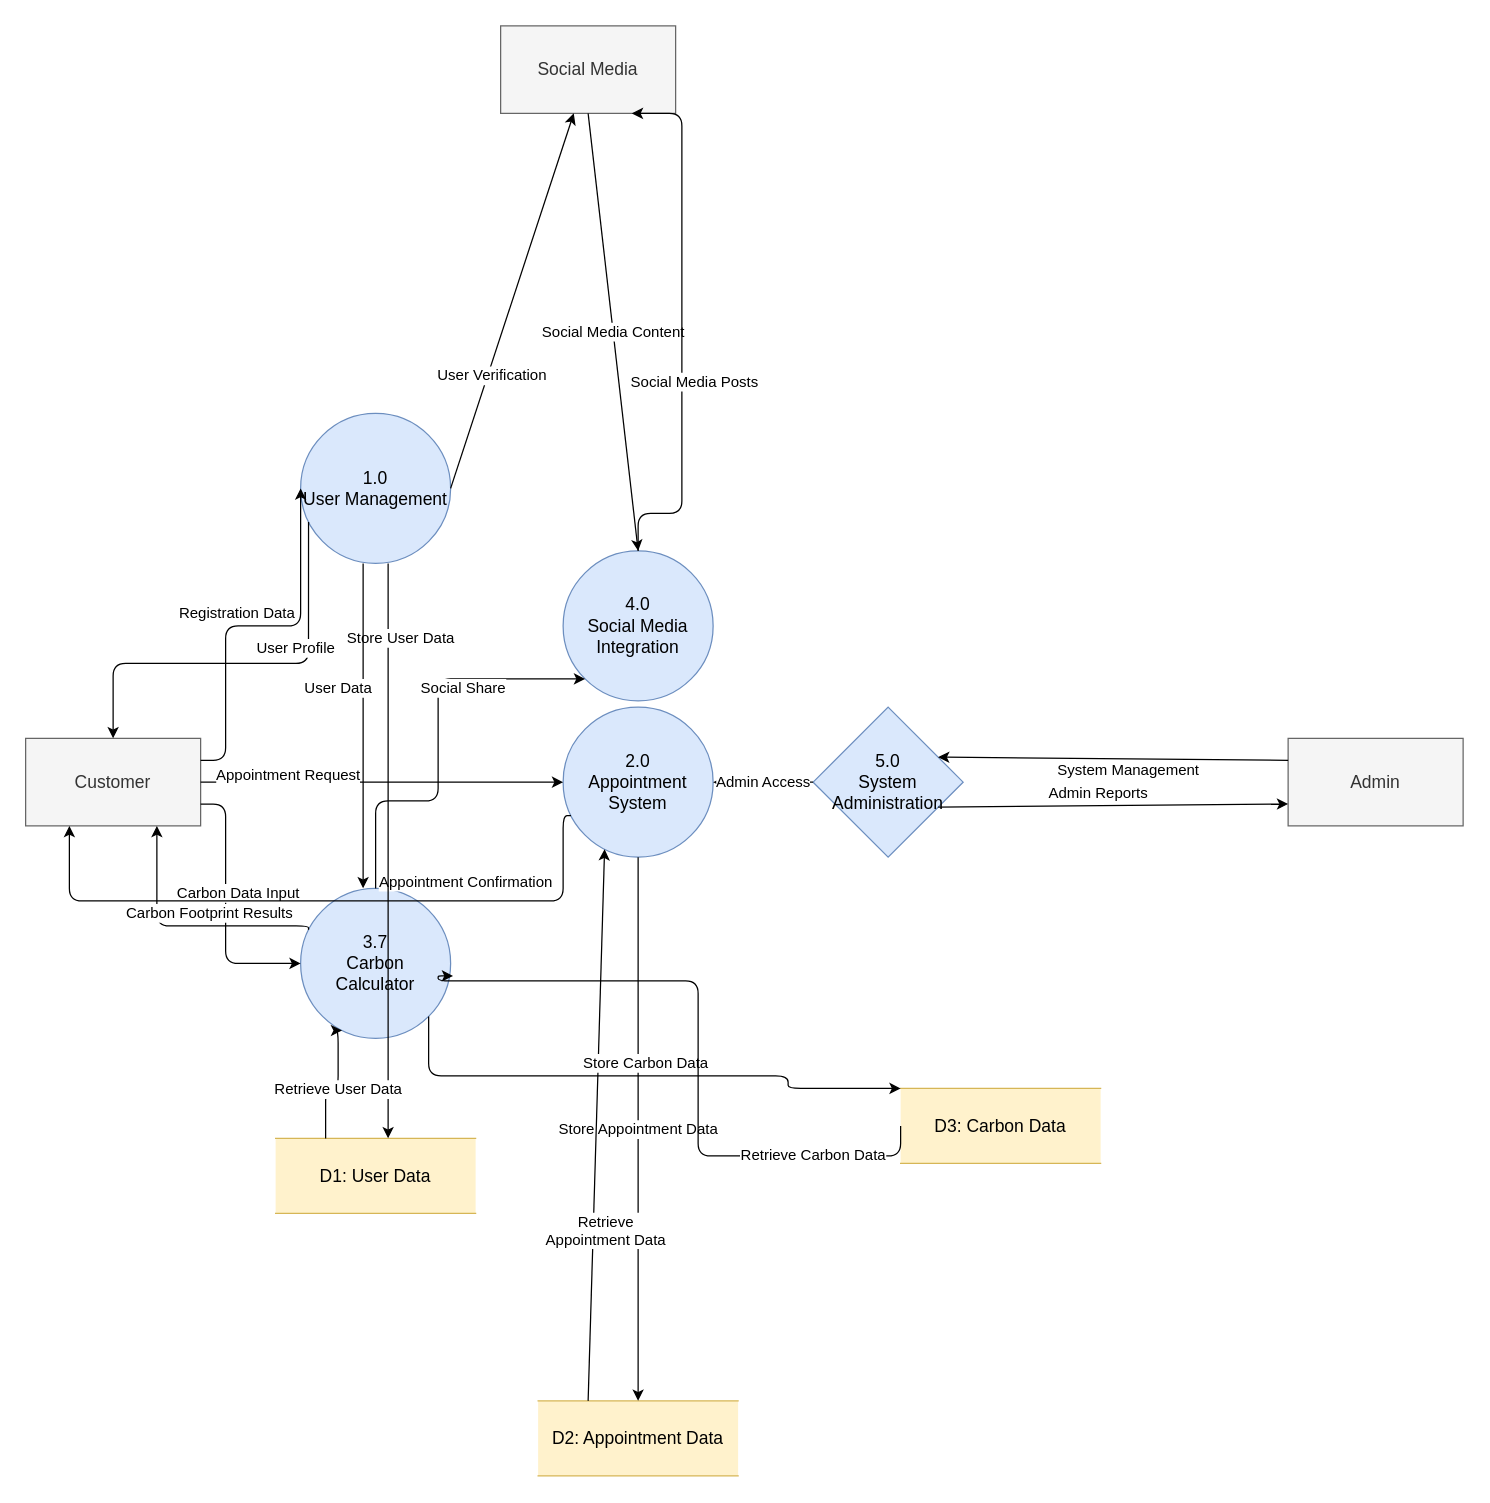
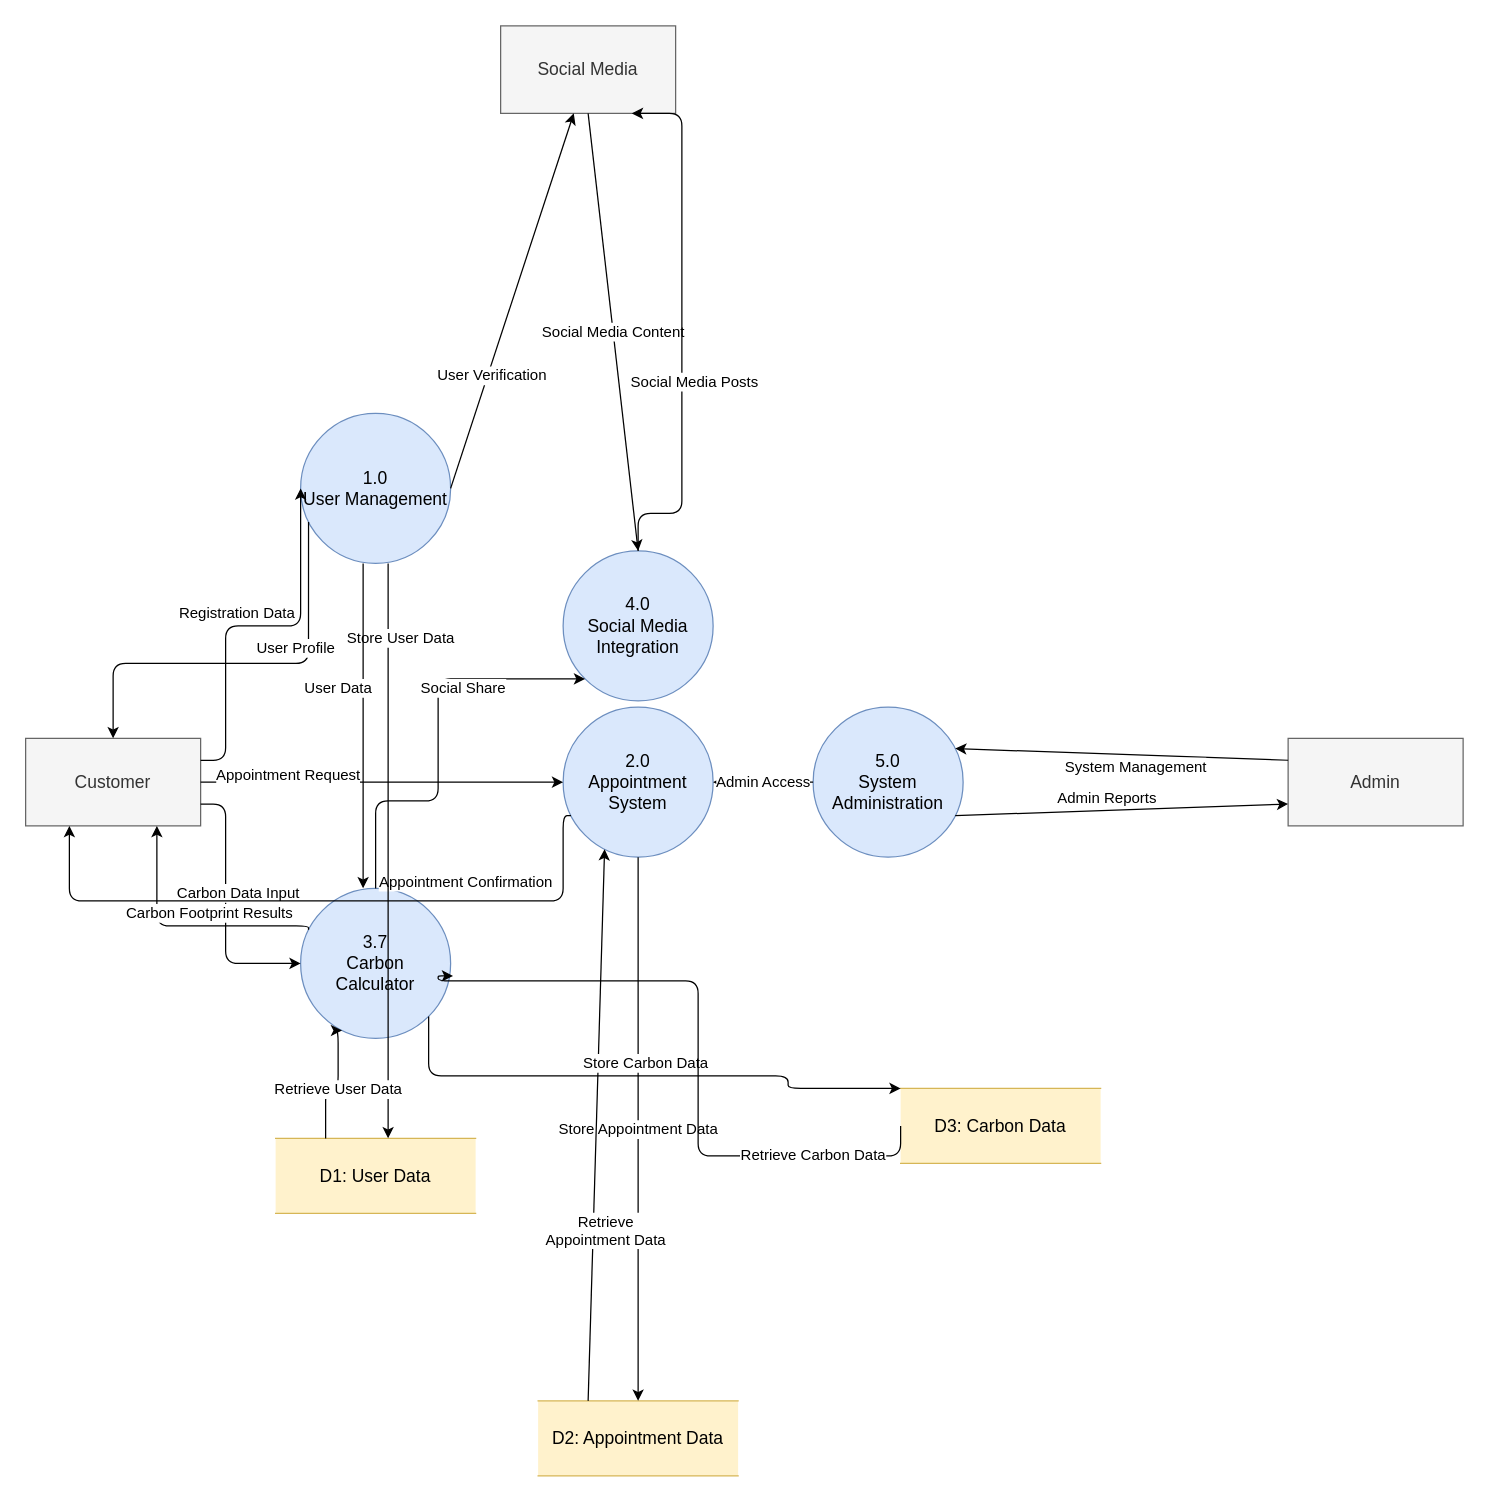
- <mxCell id="30" value="Admin Access" style="endArrow=open;html=1;fontSize=12;exitX=0;exitY=0.5;exitDx=0;exitDy=0;entryX=1;entryY=0.5;entryDx=0;entryDy=0;" edge="1" parent="1" source="9" target="6"><mxGeometry width="50" height="50" relative="1" as="geometry"><mxPoint x="650" y="625" as="sourcePoint" /><mxPoint x="570" y="625" as="targetPoint" /></mxGeometry></mxCell>
+ <mxCell id="30" value="Admin Access" style="endArrow=classic;html=1;fontSize=12;exitX=0;exitY=0.5;exitDx=0;exitDy=0;entryX=1;entryY=0.5;entryDx=0;entryDy=0;" edge="1" parent="1" source="9" target="6"><mxGeometry width="50" height="50" relative="1" as="geometry"><mxPoint x="650" y="625" as="sourcePoint" /><mxPoint x="570" y="625" as="targetPoint" /></mxGeometry></mxCell>
- <mxCell id="9" value="5.0&#10;System&#10;Administration" style="rhombus;whiteSpace=wrap;html=1;aspect=fixed;fontSize=14;fillColor=#dae8fc;strokeColor=#6c8ebf;" vertex="1" parent="1"><mxGeometry x="650" y="565" width="120" height="120" as="geometry" /></mxCell>
+ <mxCell id="9" value="5.0&#10;System&#10;Administration" style="ellipse;whiteSpace=wrap;html=1;aspect=fixed;fontSize=14;fillColor=#dae8fc;strokeColor=#6c8ebf;" vertex="1" parent="1"><mxGeometry x="650" y="565" width="120" height="120" as="geometry" /></mxCell>
